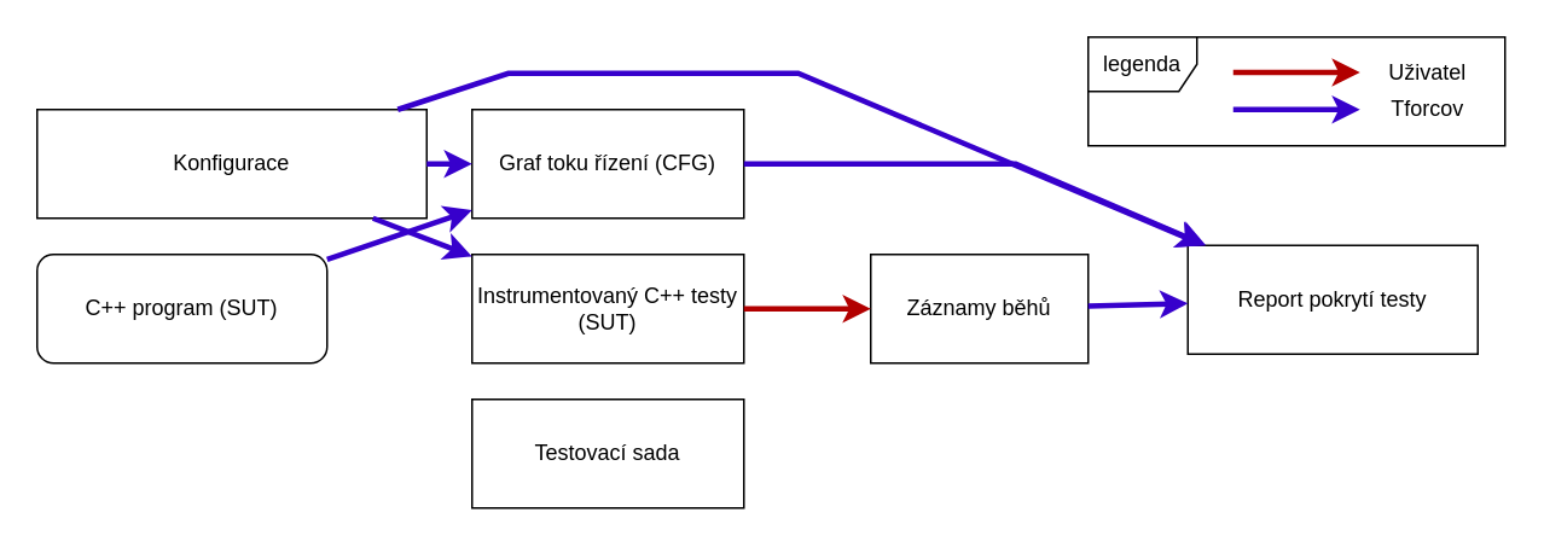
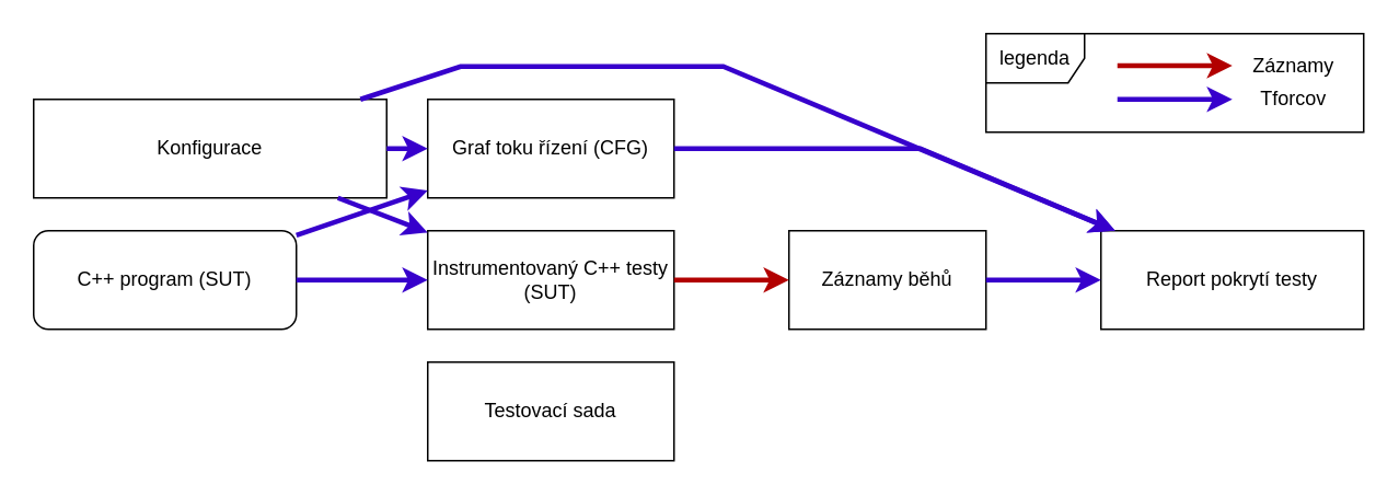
- <mxCell id="19" value="Uživatel" style="text;html=1;align=center;verticalAlign=middle;resizable=0;points=[];autosize=1;strokeColor=none;fillColor=none;" vertex="1" parent="1"><mxGeometry x="757" y="30" width="60" height="20" as="geometry" /></mxCell>
+ <mxCell id="19" value="Záznamy" style="text;html=1;align=center;verticalAlign=middle;resizable=0;points=[];autosize=1;strokeColor=none;fillColor=none;" vertex="1" parent="1"><mxGeometry x="757" y="30" width="60" height="20" as="geometry" /></mxCell>
- <mxCell id="4" value="Report pokrytí testy" style="rounded=0;whiteSpace=wrap;html=1;" parent="1" vertex="1"><mxGeometry x="655" y="135" width="160" height="60" as="geometry" /></mxCell>
+ <mxCell id="4" value="Report pokrytí testy" style="rounded=0;whiteSpace=wrap;html=1;" parent="1" vertex="1"><mxGeometry x="670" y="140" width="160" height="60" as="geometry" /></mxCell>
+ <mxCell id="12" value="" style="endArrow=classic;html=1;rounded=0;startSize=6;strokeWidth=3;fillColor=#6a00ff;strokeColor=#3700CC;" edge="1" parent="1" source="7" target="2"><mxGeometry width="50" height="50" relative="1" as="geometry"><mxPoint x="550" y="160" as="sourcePoint" /><mxPoint x="600" y="110" as="targetPoint" /></mxGeometry></mxCell>
